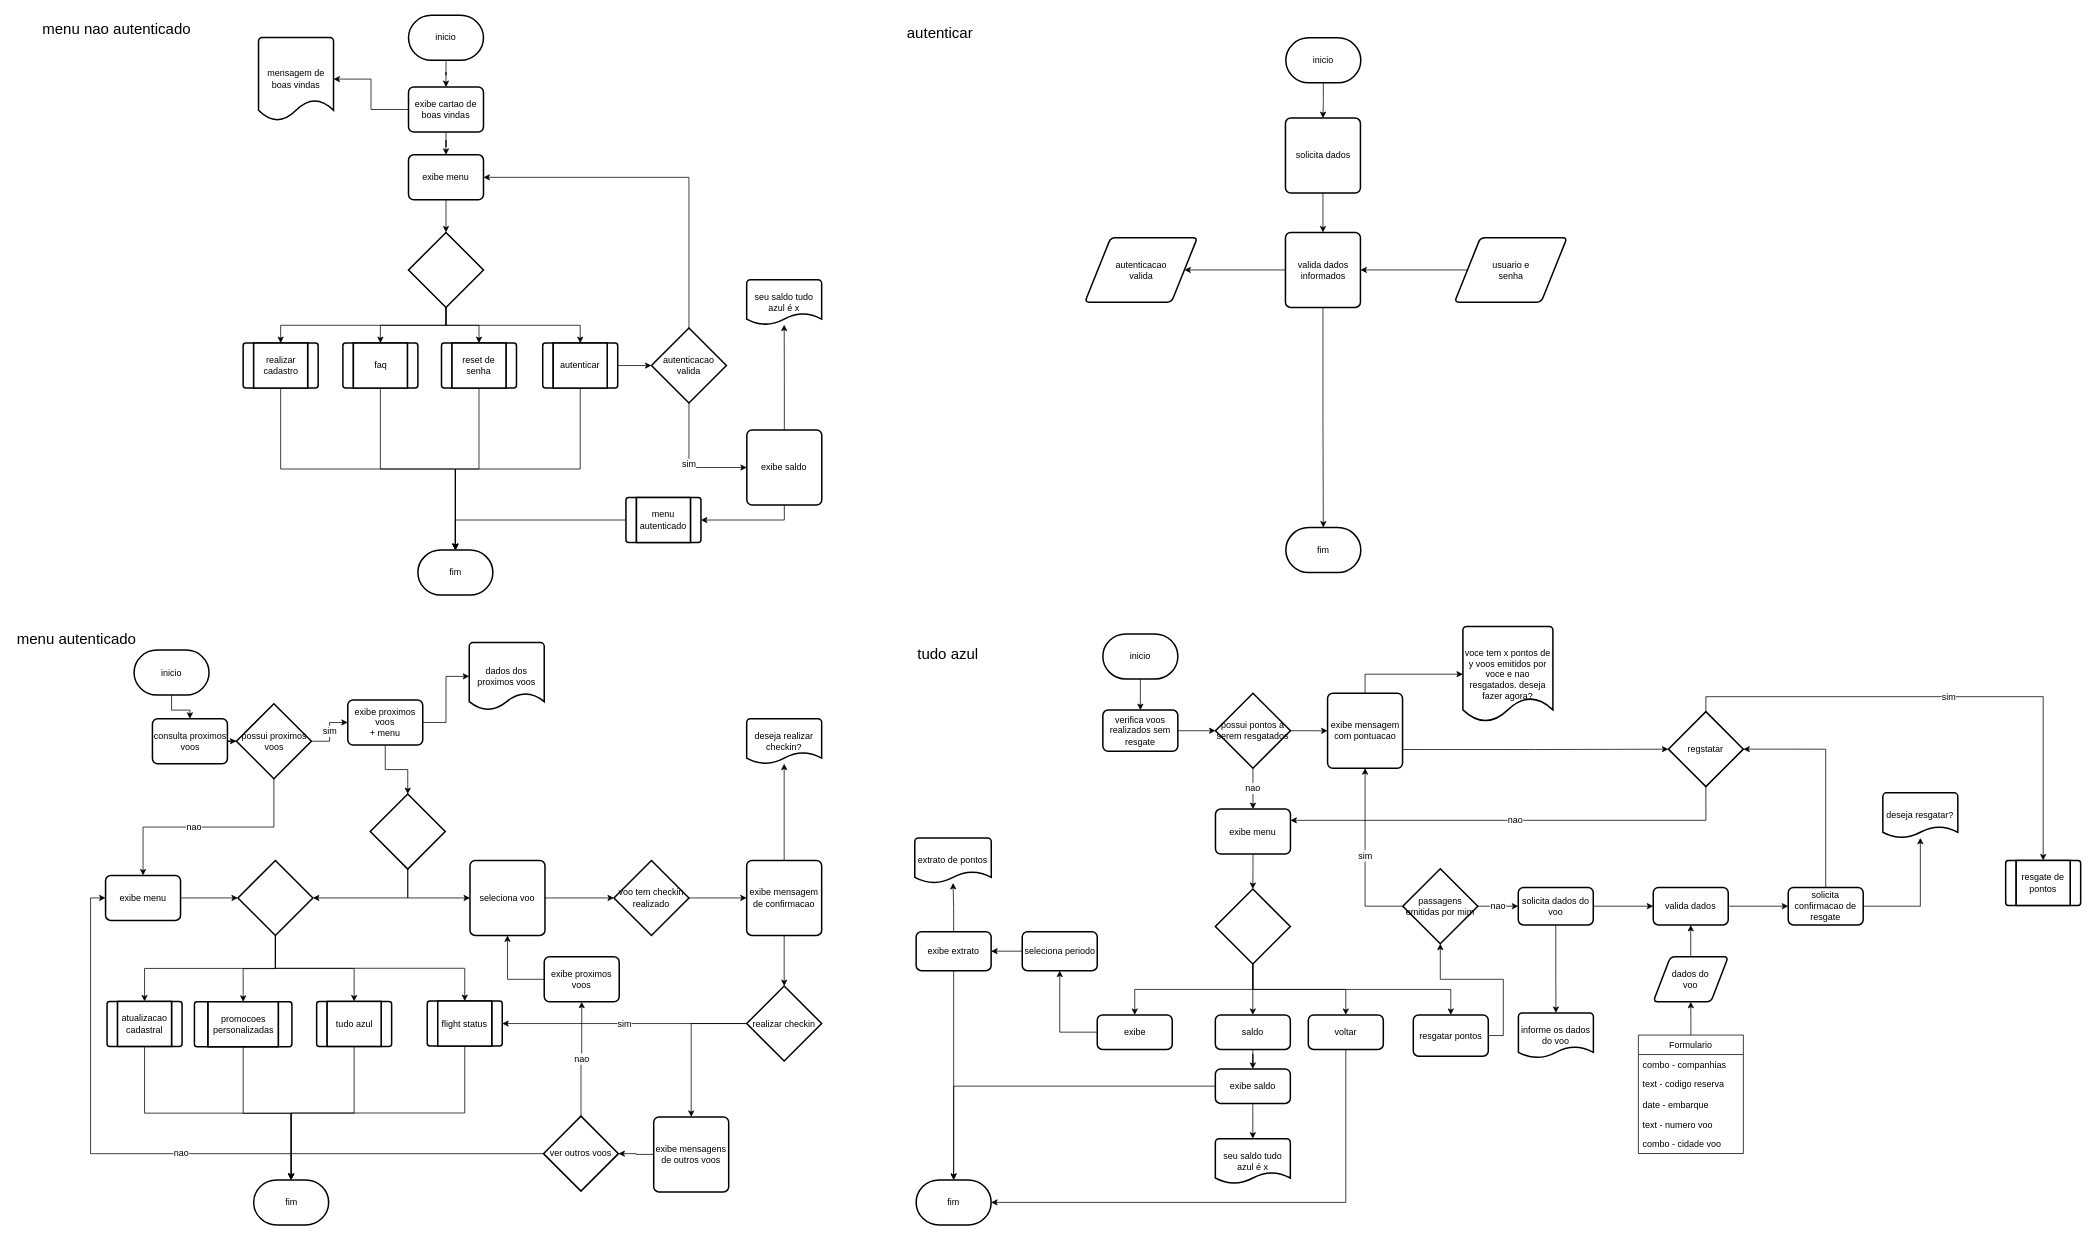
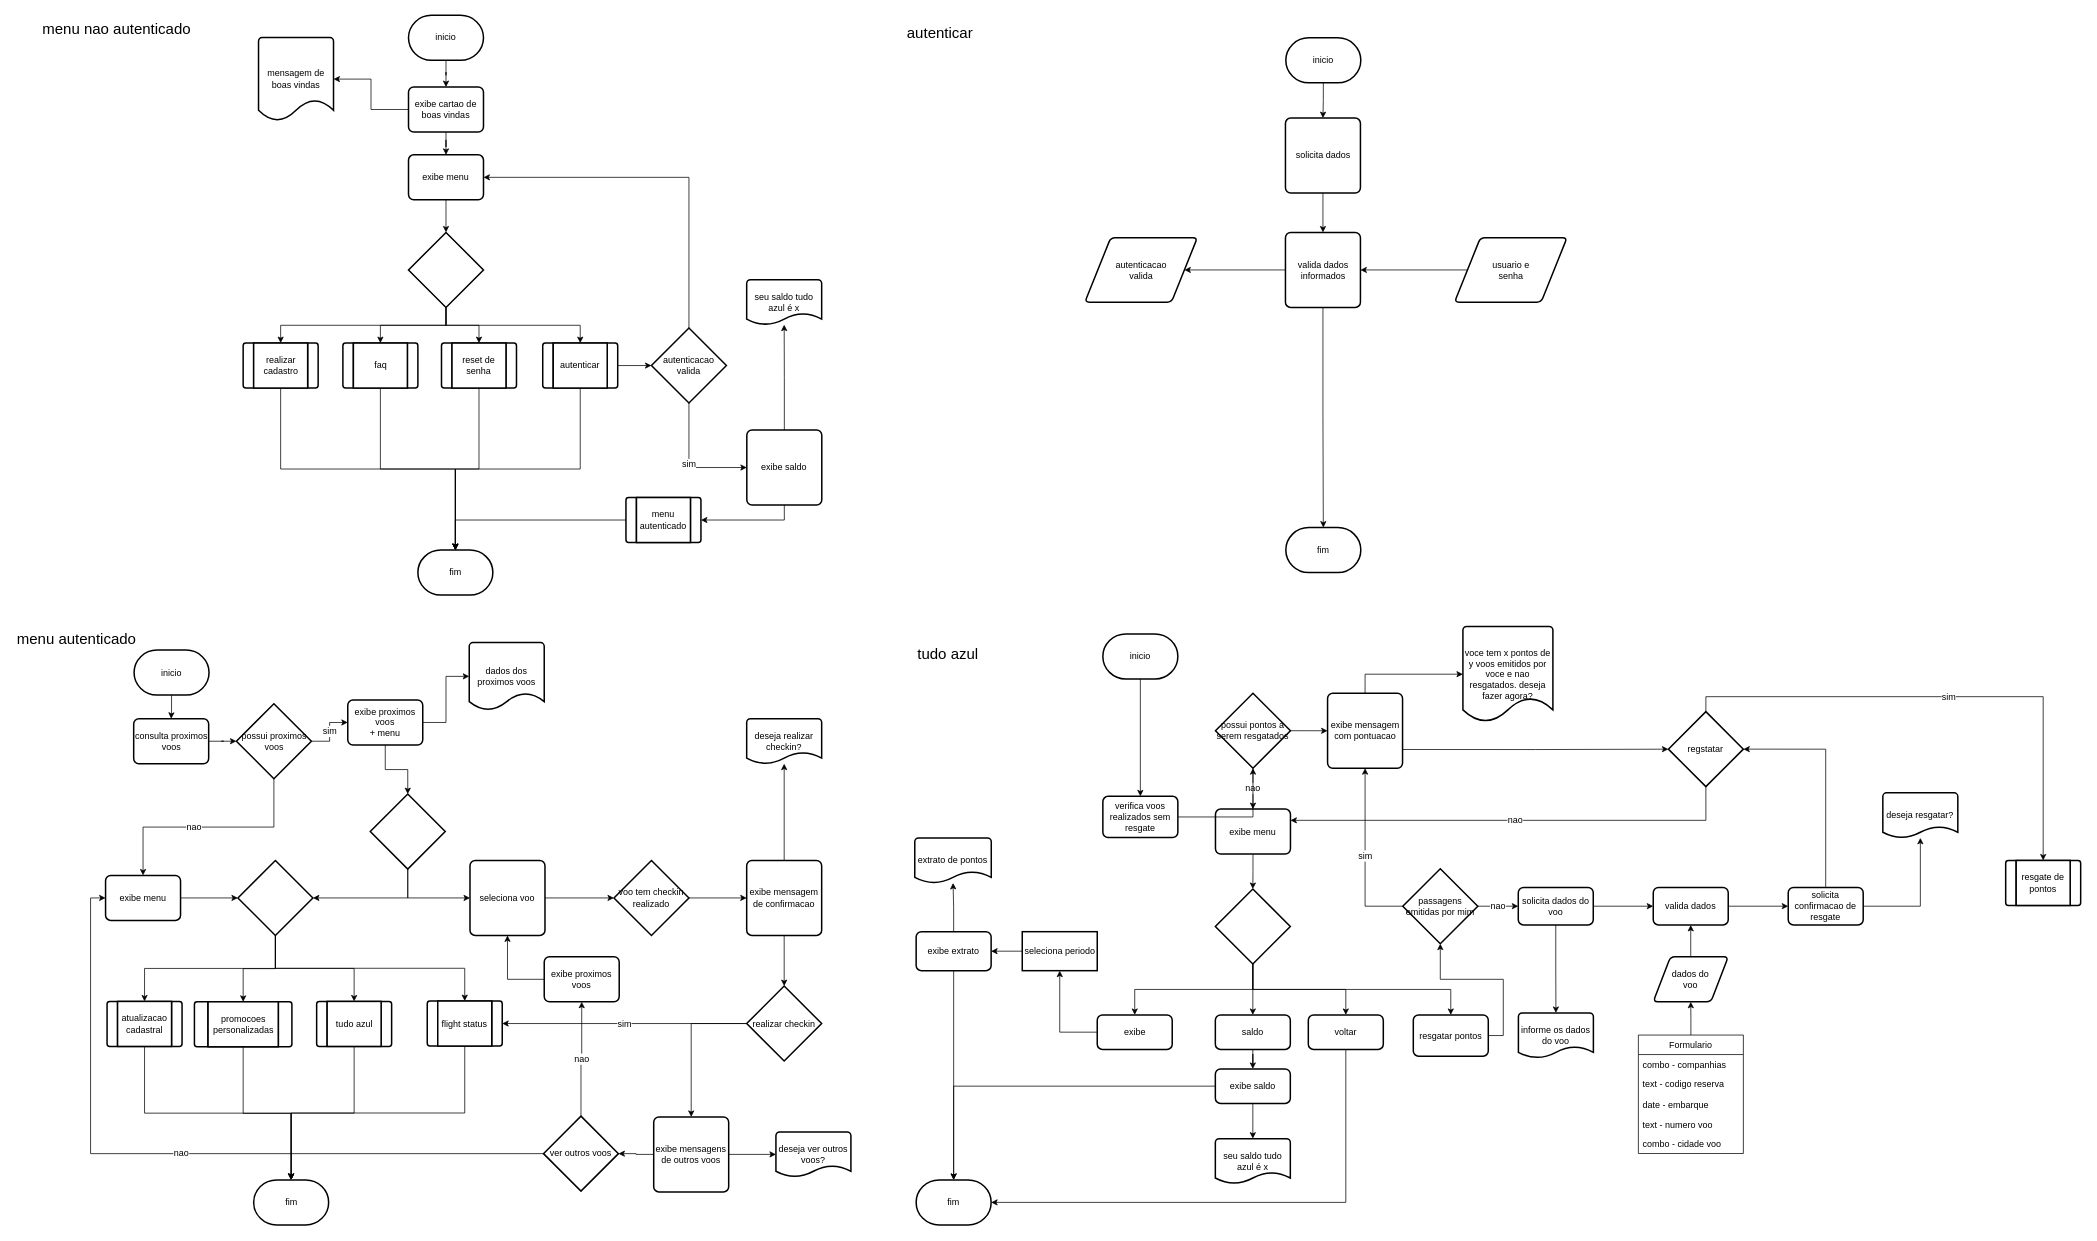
- <mxCell id="164" value="verifica voos realizados sem resgate" style="rounded=1;whiteSpace=wrap;html=1;absoluteArcSize=1;arcSize=14;strokeWidth=2;fontSize=12;" vertex="1" parent="1"><mxGeometry x="1470" y="946.5" width="100" height="55" as="geometry" /></mxCell>
+ <mxCell id="164" value="verifica voos realizados sem resgate" style="rounded=1;whiteSpace=wrap;html=1;absoluteArcSize=1;arcSize=14;strokeWidth=2;fontSize=12;" vertex="1" parent="1"><mxGeometry x="1470" y="1061.5" width="100" height="55" as="geometry" /></mxCell>
- <mxCell id="3" value="consulta proximos voos" style="rounded=1;whiteSpace=wrap;html=1;absoluteArcSize=1;arcSize=14;strokeWidth=2;" vertex="1" parent="1"><mxGeometry x="202.5" y="958" width="100" height="60" as="geometry" /></mxCell>
+ <mxCell id="3" value="consulta proximos voos" style="rounded=1;whiteSpace=wrap;html=1;absoluteArcSize=1;arcSize=14;strokeWidth=2;" vertex="1" parent="1"><mxGeometry x="177.5" y="958" width="100" height="60" as="geometry" /></mxCell>
- <mxCell id="12" value="seleciona periodo" style="rounded=1;whiteSpace=wrap;html=1;absoluteArcSize=1;arcSize=14;strokeWidth=2;" vertex="1" parent="1"><mxGeometry x="1362.5" y="1242" width="100" height="52" as="geometry" /></mxCell>
+ <mxCell id="12" value="seleciona periodo" style="whiteSpace=wrap;html=1;absoluteArcSize=1;arcSize=14;strokeWidth=2;rounded=0;" vertex="1" parent="1"><mxGeometry x="1362.5" y="1242" width="100" height="52" as="geometry" /></mxCell>
+ <mxCell id="142" style="edgeStyle=orthogonalEdgeStyle;rounded=0;jumpStyle=none;orthogonalLoop=1;jettySize=auto;html=1;fontSize=12;" edge="1" parent="1" source="143" target="159"><mxGeometry relative="1" as="geometry" /></mxCell>
+ <mxCell id="159" value="deseja ver outros voos?" style="strokeWidth=2;html=1;shape=mxgraph.flowchart.document2;whiteSpace=wrap;size=0.25;fontSize=12;" vertex="1" parent="1"><mxGeometry x="1034" y="1509" width="100" height="60" as="geometry" /></mxCell>
